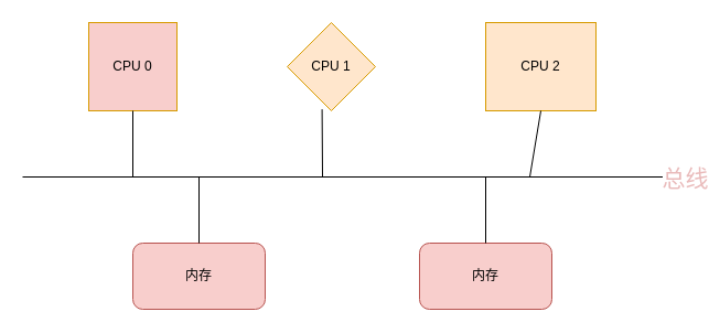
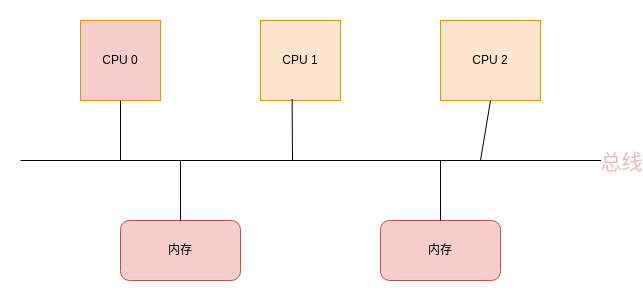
- <mxCell id="3" value="CPU 1" style="rhombus;whiteSpace=wrap;html=1;aspect=fixed;fillColor=#ffe6cc;strokeColor=#d79b00;" parent="1" vertex="1"><mxGeometry x="260" y="20" width="80" height="80" as="geometry" /></mxCell>
+ <mxCell id="3" value="CPU 1" style="whiteSpace=wrap;html=1;aspect=fixed;fillColor=#ffe6cc;strokeColor=#d79b00;" parent="1" vertex="1"><mxGeometry x="260" y="20" width="80" height="80" as="geometry" /></mxCell>
